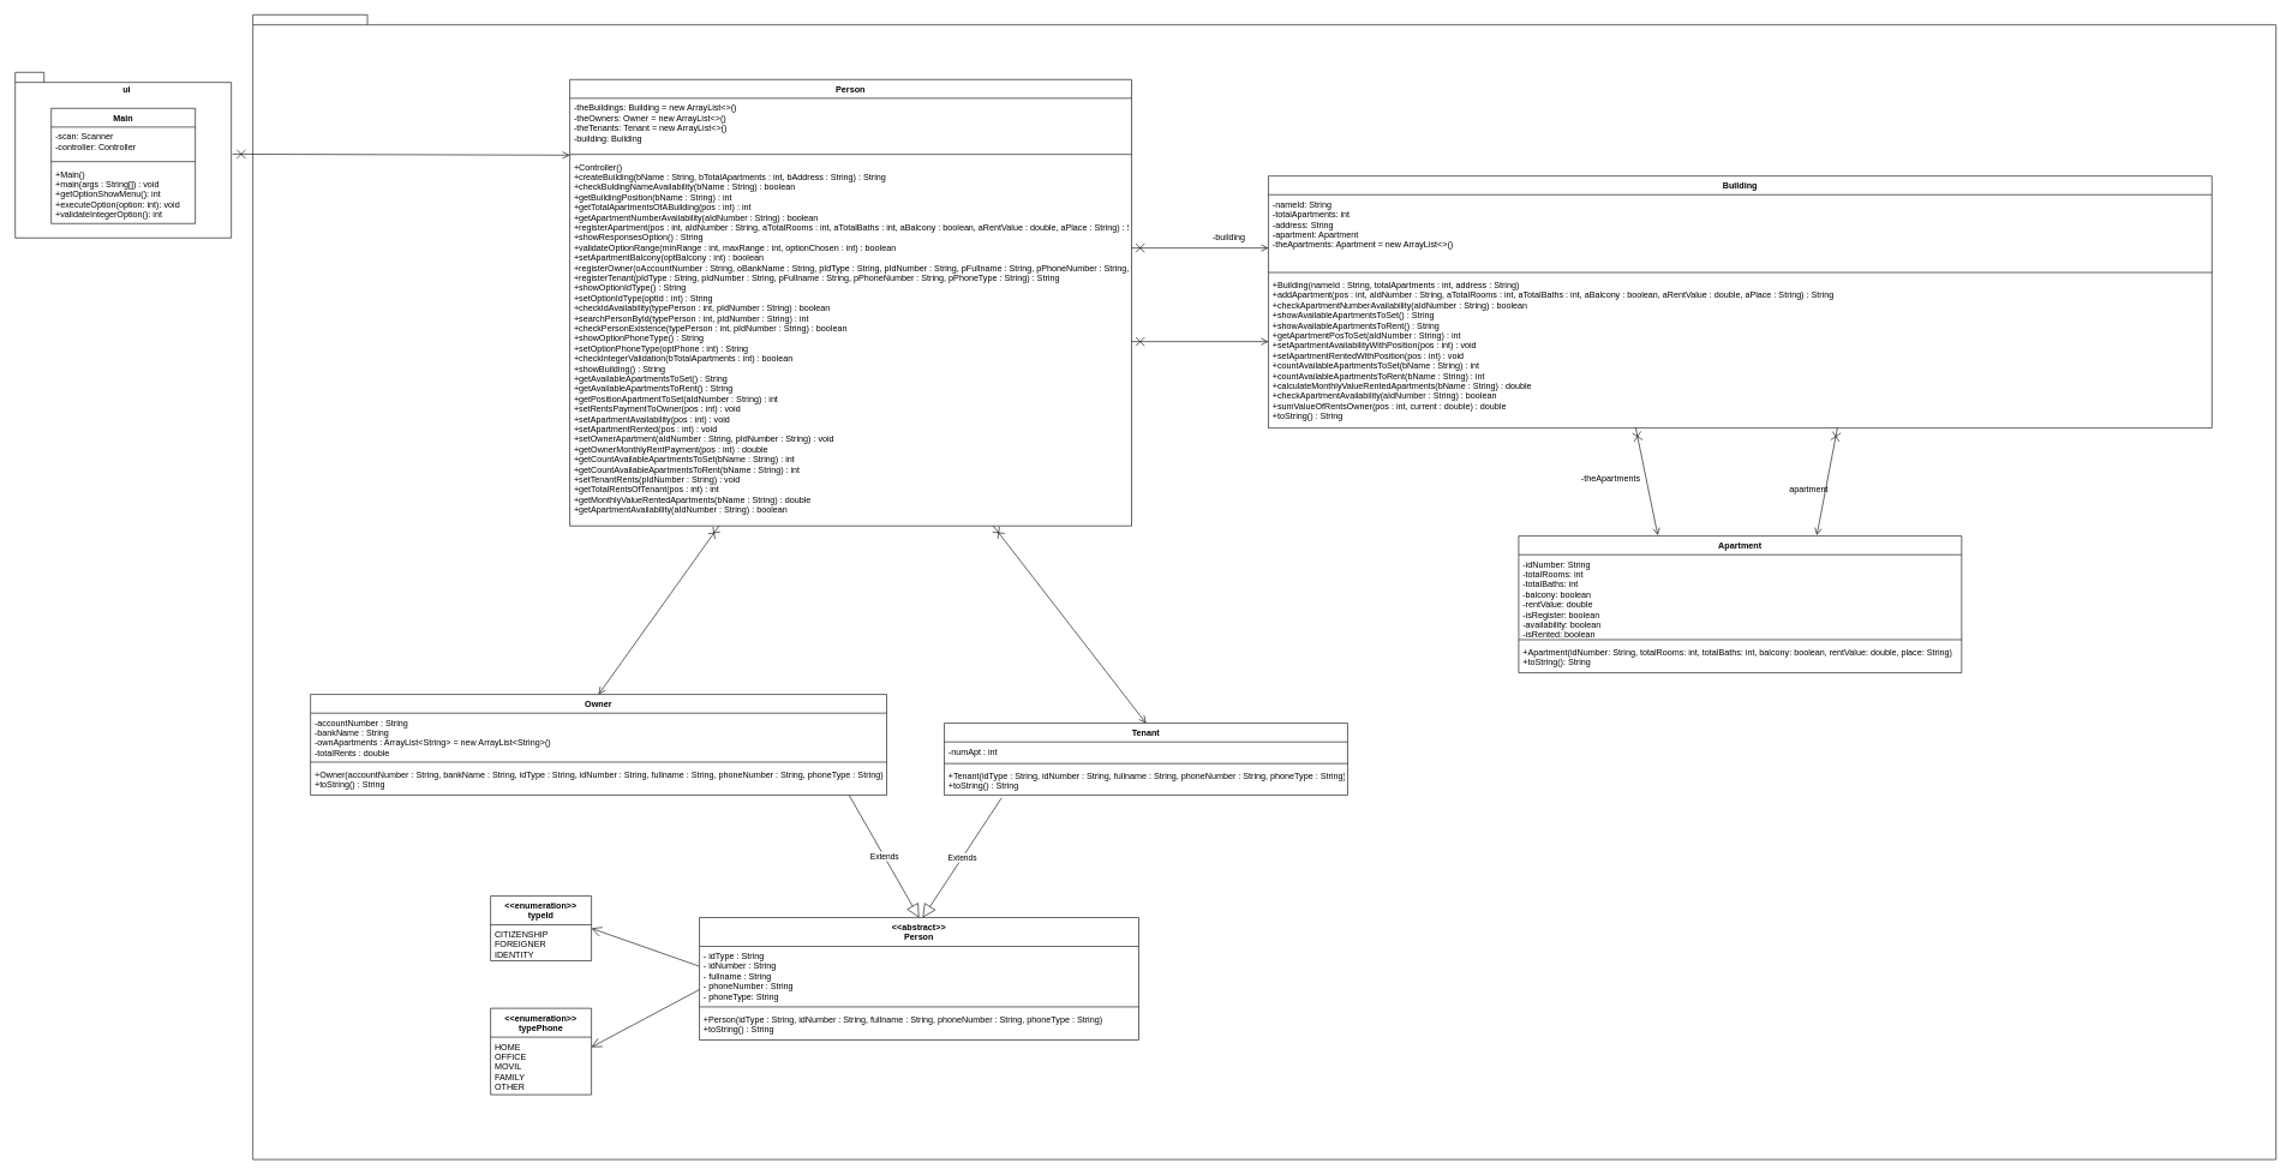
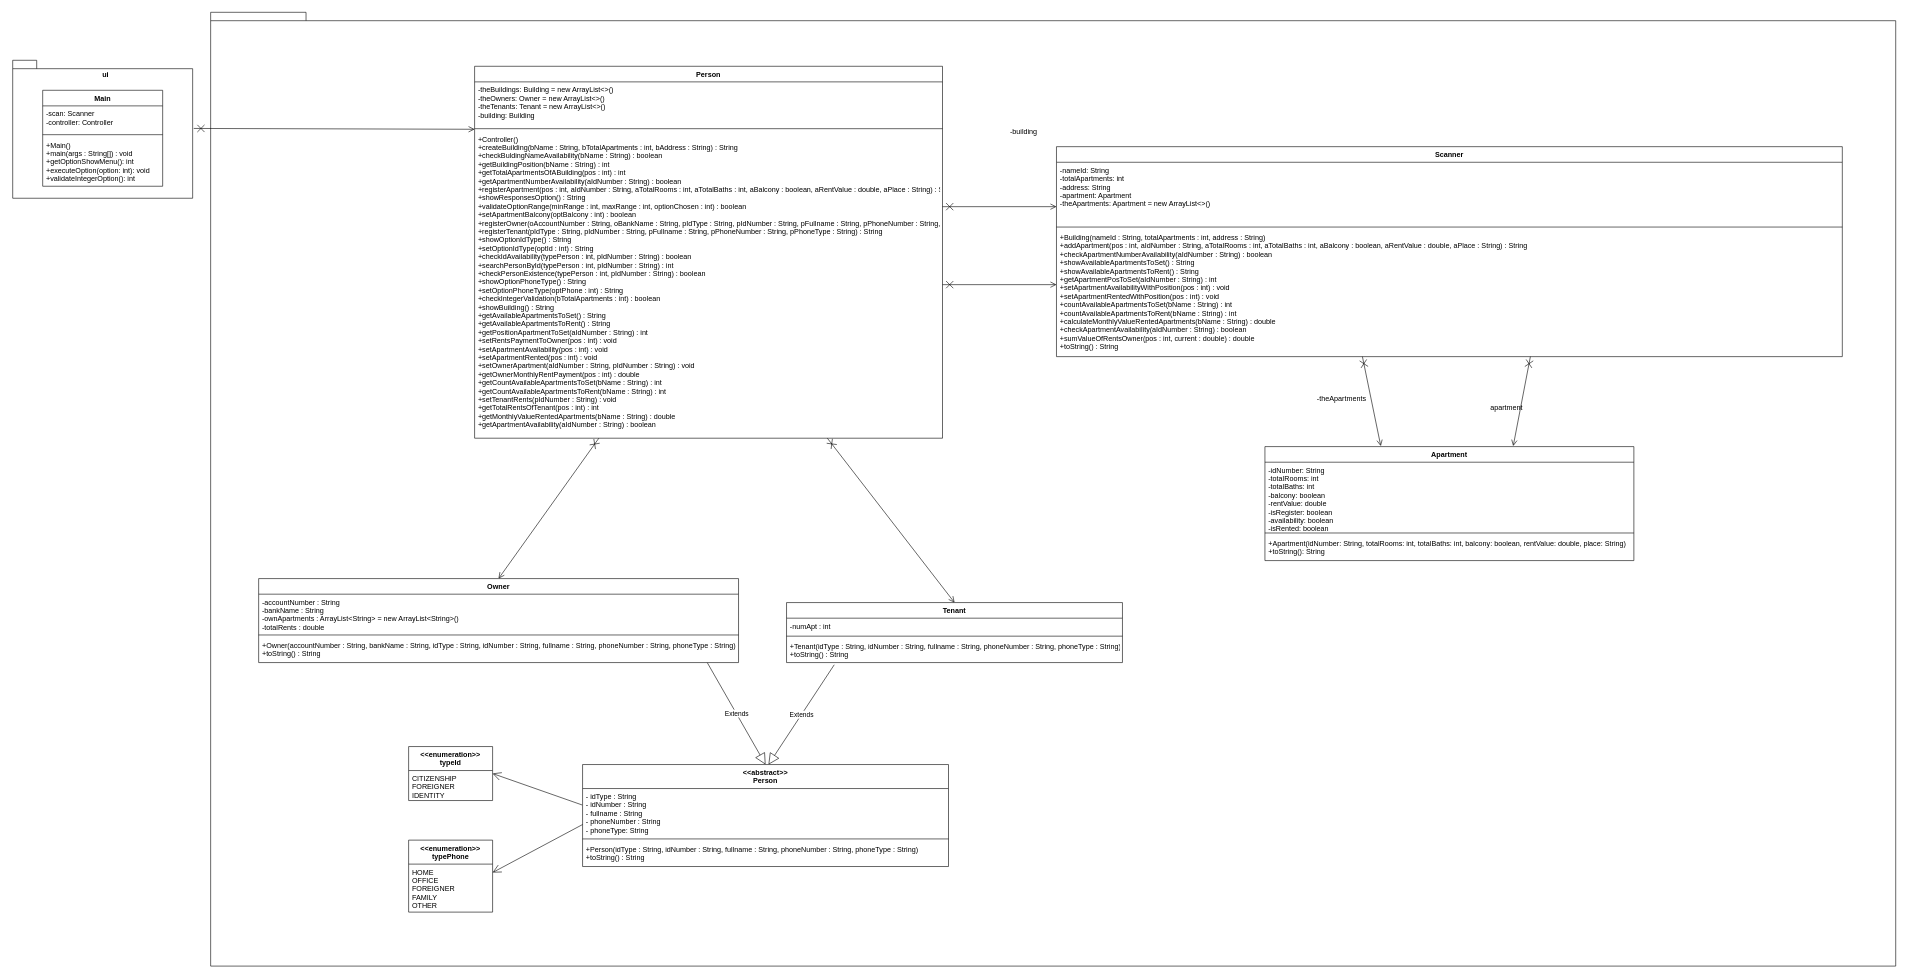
- <mxCell id="27" value="Building" style="swimlane;fontStyle=1;align=center;verticalAlign=top;childLayout=stackLayout;horizontal=1;startSize=26;horizontalStack=0;resizeParent=1;resizeParentMax=0;resizeLast=0;collapsible=1;marginBottom=0;" vertex="1" parent="1"><mxGeometry x="1760" y="244" width="1310" height="350" as="geometry" /></mxCell>
+ <mxCell id="27" value="Scanner" style="swimlane;fontStyle=1;align=center;verticalAlign=top;childLayout=stackLayout;horizontal=1;startSize=26;horizontalStack=0;resizeParent=1;resizeParentMax=0;resizeLast=0;collapsible=1;marginBottom=0;" vertex="1" parent="1"><mxGeometry x="1760" y="244" width="1310" height="350" as="geometry" /></mxCell>
- <mxCell id="45" value="-building" style="text;html=1;align=center;verticalAlign=middle;resizable=0;points=[];autosize=1;strokeColor=none;fillColor=none;" vertex="1" parent="1"><mxGeometry x="1670" y="314" width="70" height="30" as="geometry" /></mxCell>
+ <mxCell id="45" value="-building" style="text;html=1;align=center;verticalAlign=middle;resizable=0;points=[];autosize=1;strokeColor=none;fillColor=none;" vertex="1" parent="1"><mxGeometry x="1670" y="204" width="70" height="30" as="geometry" /></mxCell>
- <mxCell id="38" value="HOME&#10;OFFICE&#10;MOVIL&#10;FAMILY&#10;OTHER" style="text;strokeColor=none;fillColor=none;align=left;verticalAlign=top;spacingLeft=4;spacingRight=4;overflow=hidden;rotatable=0;points=[[0,0.5],[1,0.5]];portConstraint=eastwest;" vertex="1" parent="37"><mxGeometry y="40" width="140" height="80" as="geometry" /></mxCell>
+ <mxCell id="38" value="HOME&#10;OFFICE&#10;FOREIGNER&#10;FAMILY&#10;OTHER" style="text;strokeColor=none;fillColor=none;align=left;verticalAlign=top;spacingLeft=4;spacingRight=4;overflow=hidden;rotatable=0;points=[[0,0.5],[1,0.5]];portConstraint=eastwest;" vertex="1" parent="37"><mxGeometry y="40" width="140" height="80" as="geometry" /></mxCell>
